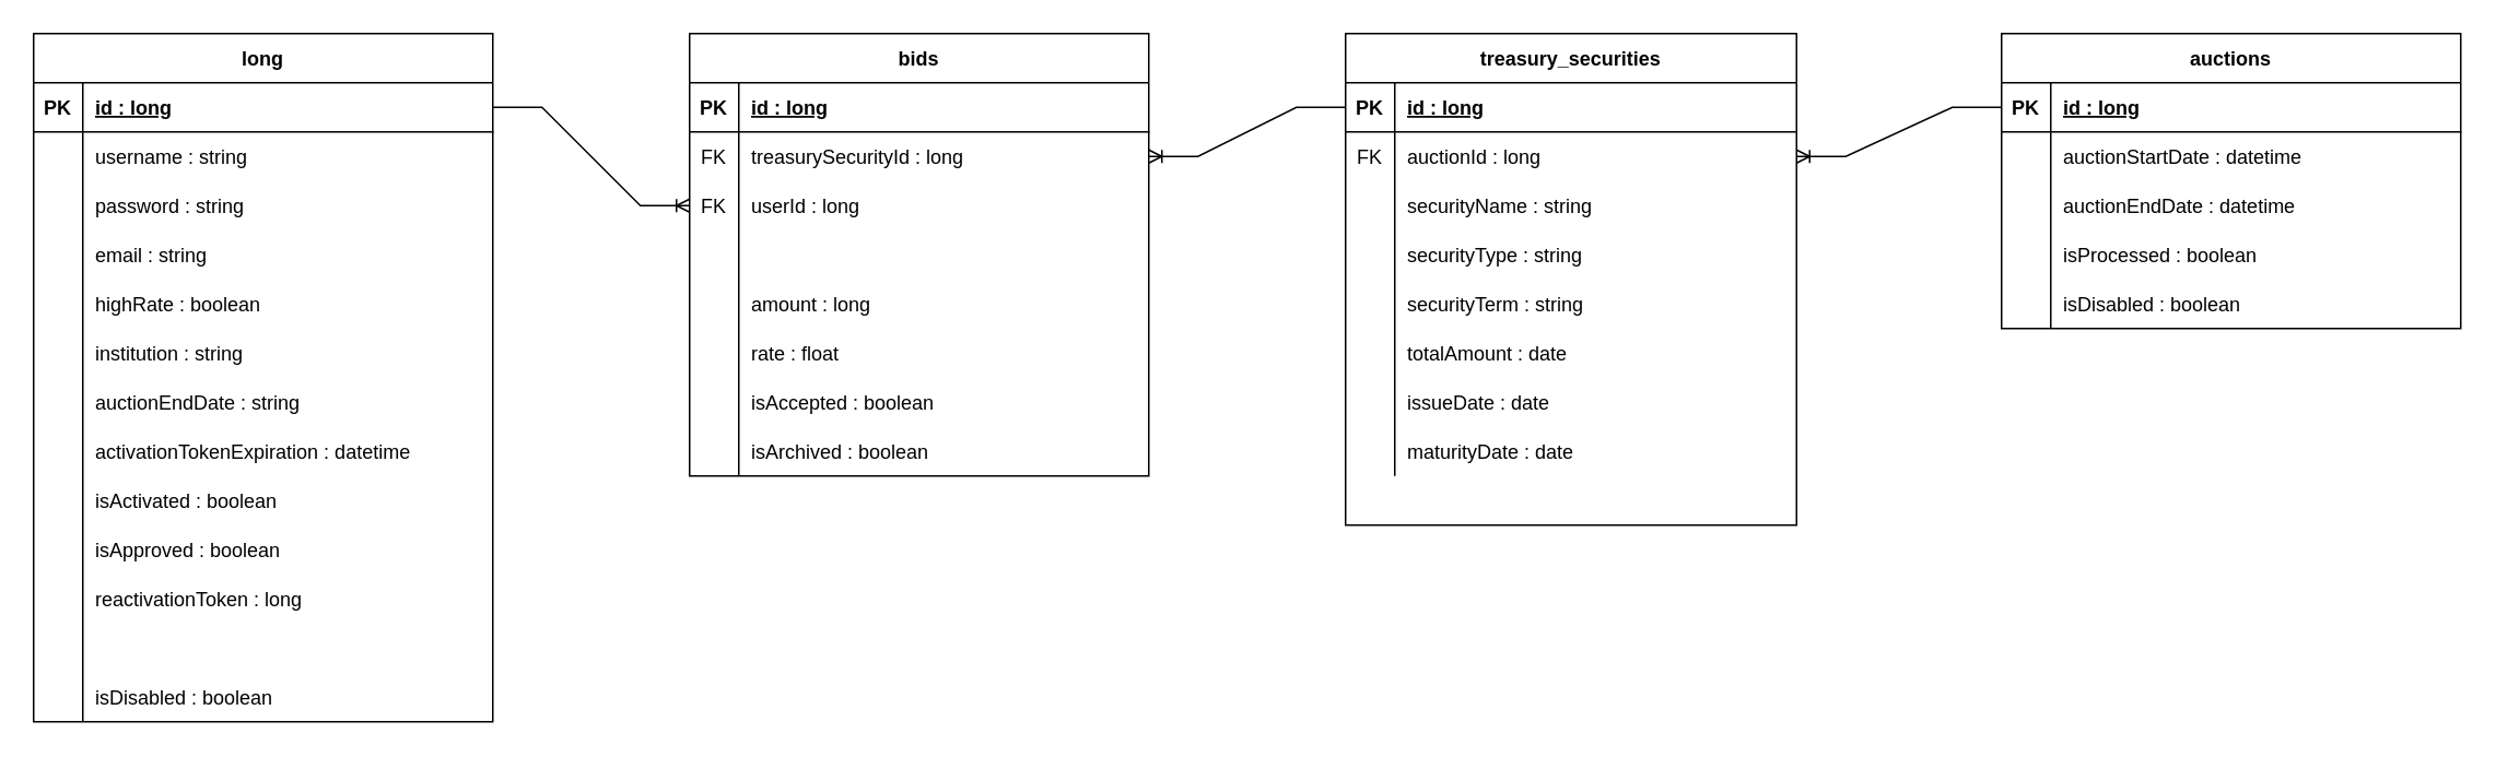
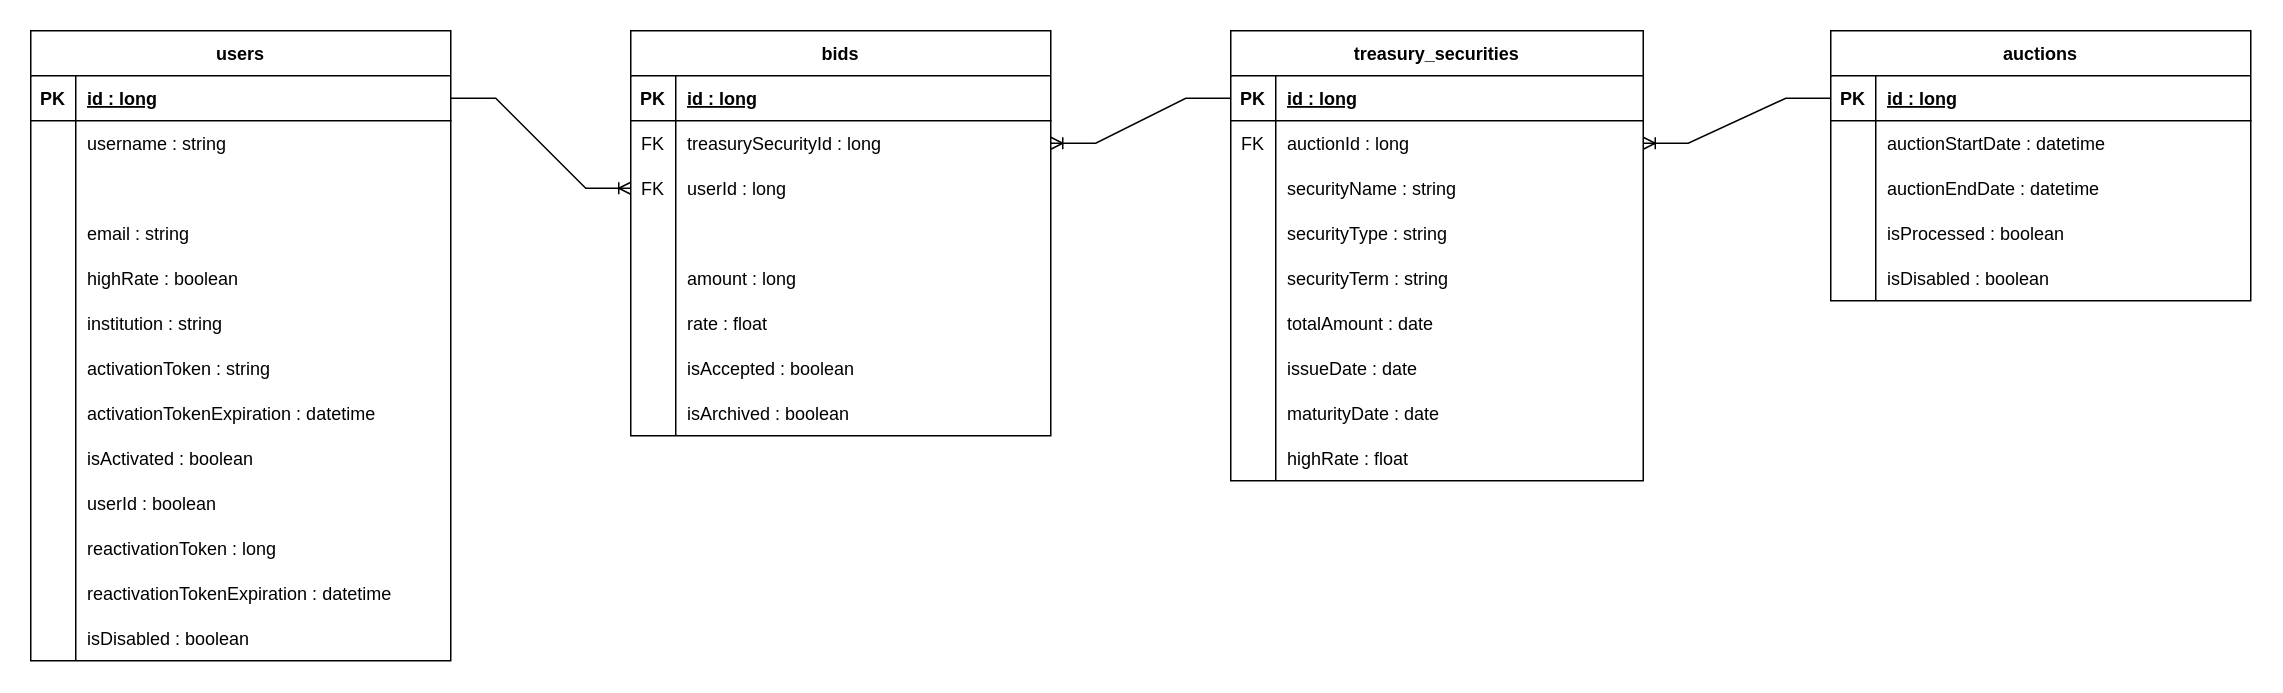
- <mxCell id="30" value="long" style="shape=table;startSize=30;container=1;collapsible=1;childLayout=tableLayout;fixedRows=1;rowLines=0;fontStyle=1;align=center;resizeLast=1;" parent="1" vertex="1"><mxGeometry x="20" y="20" width="280" height="420" as="geometry" /></mxCell>
+ <mxCell id="30" value="users" style="shape=table;startSize=30;container=1;collapsible=1;childLayout=tableLayout;fixedRows=1;rowLines=0;fontStyle=1;align=center;resizeLast=1;" parent="1" vertex="1"><mxGeometry x="20" y="20" width="280" height="420" as="geometry" /></mxCell>
- <mxCell id="39" value="password : string" style="shape=partialRectangle;overflow=hidden;connectable=0;fillColor=none;top=0;left=0;bottom=0;right=0;align=left;spacingLeft=6;" parent="37" vertex="1"><mxGeometry x="30" width="250" height="30" as="geometry"><mxRectangle width="250" height="30" as="alternateBounds" /></mxGeometry></mxCell>
- <mxCell id="51" value="auctionEndDate : string" style="shape=partialRectangle;overflow=hidden;connectable=0;fillColor=none;top=0;left=0;bottom=0;right=0;align=left;spacingLeft=6;" parent="49" vertex="1"><mxGeometry x="30" width="250" height="30" as="geometry"><mxRectangle width="250" height="30" as="alternateBounds" /></mxGeometry></mxCell>
+ <mxCell id="51" value="activationToken : string" style="shape=partialRectangle;overflow=hidden;connectable=0;fillColor=none;top=0;left=0;bottom=0;right=0;align=left;spacingLeft=6;" parent="49" vertex="1"><mxGeometry x="30" width="250" height="30" as="geometry"><mxRectangle width="250" height="30" as="alternateBounds" /></mxGeometry></mxCell>
+ <mxCell id="29" value="highRate : float" style="shape=partialRectangle;overflow=hidden;connectable=0;fillColor=none;top=0;left=0;bottom=0;right=0;align=left;spacingLeft=6;" parent="27" vertex="1"><mxGeometry x="30" width="245" height="30" as="geometry"><mxRectangle width="245" height="30" as="alternateBounds" /></mxGeometry></mxCell>
- <mxCell id="60" value="isApproved : boolean" style="shape=partialRectangle;overflow=hidden;connectable=0;fillColor=none;top=0;left=0;bottom=0;right=0;align=left;spacingLeft=6;" vertex="1" parent="58"><mxGeometry x="30" width="250" height="30" as="geometry"><mxRectangle width="250" height="30" as="alternateBounds" /></mxGeometry></mxCell>
+ <mxCell id="60" value="userId : boolean" style="shape=partialRectangle;overflow=hidden;connectable=0;fillColor=none;top=0;left=0;bottom=0;right=0;align=left;spacingLeft=6;" vertex="1" parent="58"><mxGeometry x="30" width="250" height="30" as="geometry"><mxRectangle width="250" height="30" as="alternateBounds" /></mxGeometry></mxCell>
+ <mxCell id="66" value="reactivationTokenExpiration : datetime " style="shape=partialRectangle;overflow=hidden;connectable=0;fillColor=none;top=0;left=0;bottom=0;right=0;align=left;spacingLeft=6;" parent="64" vertex="1"><mxGeometry x="30" width="250" height="30" as="geometry"><mxRectangle width="250" height="30" as="alternateBounds" /></mxGeometry></mxCell>
